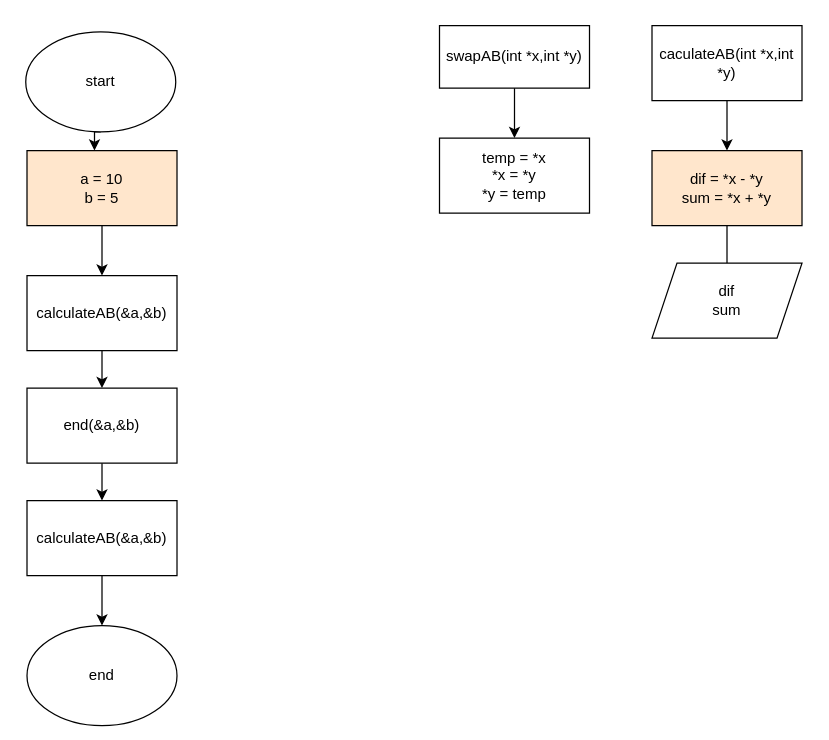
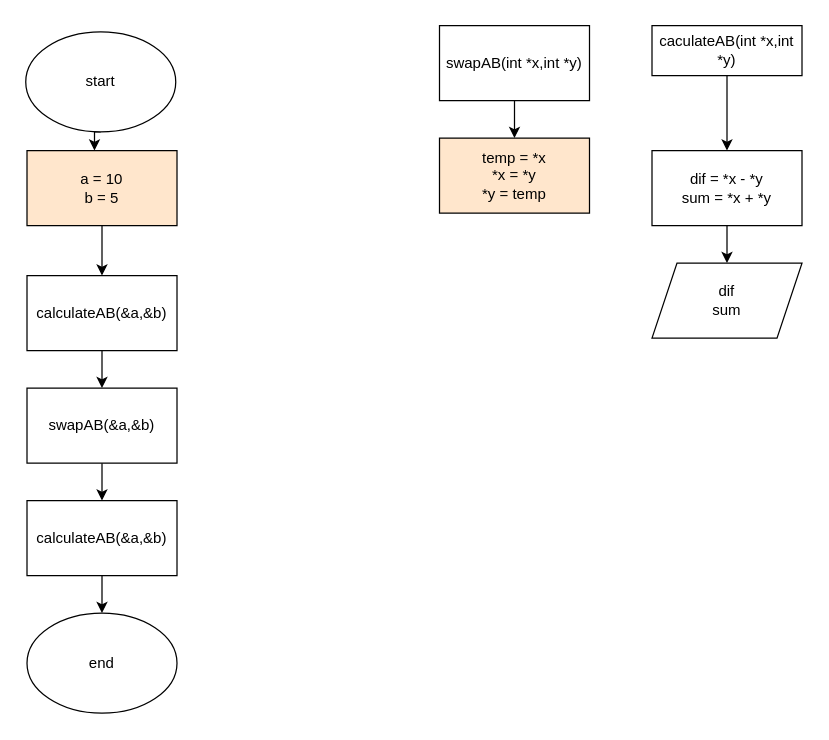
- <mxCell id="5" value="swapAB(int *x,int *y)" style="rounded=0;whiteSpace=wrap;html=1;" vertex="1" parent="1"><mxGeometry x="351" y="20" width="120" height="50" as="geometry" /></mxCell>
+ <mxCell id="5" value="swapAB(int *x,int *y)" style="rounded=0;whiteSpace=wrap;html=1;" vertex="1" parent="1"><mxGeometry x="351" y="20" width="120" height="60" as="geometry" /></mxCell>
- <mxCell id="8" value="caculateAB(int *x,int *y)" style="rounded=0;whiteSpace=wrap;html=1;" vertex="1" parent="1"><mxGeometry x="521" y="20" width="120" height="60" as="geometry" /></mxCell>
+ <mxCell id="8" value="caculateAB(int *x,int *y)" style="rounded=0;whiteSpace=wrap;html=1;" vertex="1" parent="1"><mxGeometry x="521" y="20" width="120" height="40" as="geometry" /></mxCell>
- <mxCell id="6" value="temp = *x&lt;br&gt;*x = *y&lt;br&gt;*y = temp" style="rounded=0;whiteSpace=wrap;html=1;" vertex="1" parent="1"><mxGeometry x="351" y="110" width="120" height="60" as="geometry" /></mxCell>
+ <mxCell id="6" value="temp = *x&lt;br&gt;*x = *y&lt;br&gt;*y = temp" style="rounded=0;whiteSpace=wrap;html=1;fillColor=#ffe6cc;" vertex="1" parent="1"><mxGeometry x="351" y="110" width="120" height="60" as="geometry" /></mxCell>
- <mxCell id="10" value="dif = *x - *y&lt;br&gt;sum = *x + *y" style="rounded=0;whiteSpace=wrap;html=1;fillColor=#ffe6cc;" vertex="1" parent="1"><mxGeometry x="521" y="120" width="120" height="60" as="geometry" /></mxCell>
+ <mxCell id="10" value="dif = *x - *y&lt;br&gt;sum = *x + *y" style="rounded=0;whiteSpace=wrap;html=1;" vertex="1" parent="1"><mxGeometry x="521" y="120" width="120" height="60" as="geometry" /></mxCell>
- <mxCell id="9" style="edgeStyle=orthogonalEdgeStyle;rounded=0;orthogonalLoop=1;jettySize=auto;html=1;exitX=0.5;exitY=1;exitDx=0;exitDy=0;endArrow=none;" edge="1" parent="1" source="10" target="11"><mxGeometry relative="1" as="geometry" /></mxCell>
+ <mxCell id="9" style="edgeStyle=orthogonalEdgeStyle;rounded=0;orthogonalLoop=1;jettySize=auto;html=1;exitX=0.5;exitY=1;exitDx=0;exitDy=0;" edge="1" parent="1" source="10" target="11"><mxGeometry relative="1" as="geometry" /></mxCell>
- <mxCell id="17" value="end(&amp;amp;a,&amp;amp;b)" style="rounded=0;whiteSpace=wrap;html=1;" vertex="1" parent="1"><mxGeometry x="21" y="310" width="120" height="60" as="geometry" /></mxCell>
+ <mxCell id="17" value="swapAB(&amp;amp;a,&amp;amp;b)" style="rounded=0;whiteSpace=wrap;html=1;" vertex="1" parent="1"><mxGeometry x="21" y="310" width="120" height="60" as="geometry" /></mxCell>
- <mxCell id="20" value="end" style="ellipse;whiteSpace=wrap;html=1;" vertex="1" parent="1"><mxGeometry x="21" y="500" width="120" height="80" as="geometry" /></mxCell>
+ <mxCell id="20" value="end" style="ellipse;whiteSpace=wrap;html=1;" vertex="1" parent="1"><mxGeometry x="21" y="490" width="120" height="80" as="geometry" /></mxCell>
